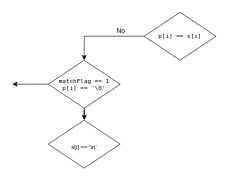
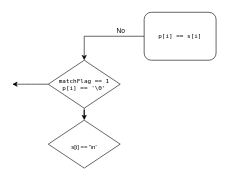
- <mxCell id="4" value="&lt;pre style=&quot;font-size: 10px;&quot;&gt;&lt;font style=&quot;font-size: 10px;&quot;&gt;p[i] == s[i]&lt;br&gt;&lt;/font&gt;&lt;/pre&gt;" style="rhombus;whiteSpace=wrap;html=1;hachureGap=4;fontFamily=Architects Daughter;fontSource=https%3A%2F%2Ffonts.googleapis.com%2Fcss%3Ffamily%3DArchitects%2BDaughter;fontSize=20;rounded=0;" vertex="1" parent="1"><mxGeometry x="240" y="20" width="120" height="80" as="geometry" /></mxCell>
+ <mxCell id="4" value="&lt;pre style=&quot;font-size: 10px;&quot;&gt;&lt;font style=&quot;font-size: 10px;&quot;&gt;p[i] == s[i]&lt;br&gt;&lt;/font&gt;&lt;/pre&gt;" style="whiteSpace=wrap;html=1;hachureGap=4;fontFamily=Architects Daughter;fontSource=https%3A%2F%2Ffonts.googleapis.com%2Fcss%3Ffamily%3DArchitects%2BDaughter;fontSize=20;rounded=1;" vertex="1" parent="1"><mxGeometry x="240" y="20" width="120" height="80" as="geometry" /></mxCell>
